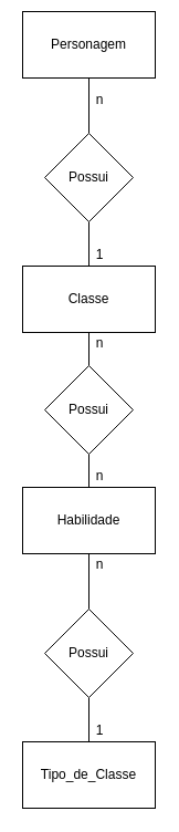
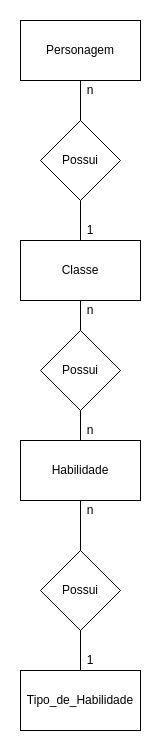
- <mxCell id="2" value="Personagem" style="rounded=0;whiteSpace=wrap;html=1;" parent="1" vertex="1"><mxGeometry x="20" y="10" width="120" height="60" as="geometry" /></mxCell>
+ <mxCell id="2" value="Personagem" style="rounded=0;whiteSpace=wrap;html=1;" parent="1" vertex="1"><mxGeometry x="20" y="20" width="120" height="60" as="geometry" /></mxCell>
- <mxCell id="15" value="Tipo_de_Classe" style="rounded=0;whiteSpace=wrap;html=1;" parent="1" vertex="1"><mxGeometry x="20" y="670" width="120" height="60" as="geometry" /></mxCell>
+ <mxCell id="15" value="Tipo_de_Habilidade" style="rounded=0;whiteSpace=wrap;html=1;" parent="1" vertex="1"><mxGeometry x="20" y="670" width="120" height="60" as="geometry" /></mxCell>
